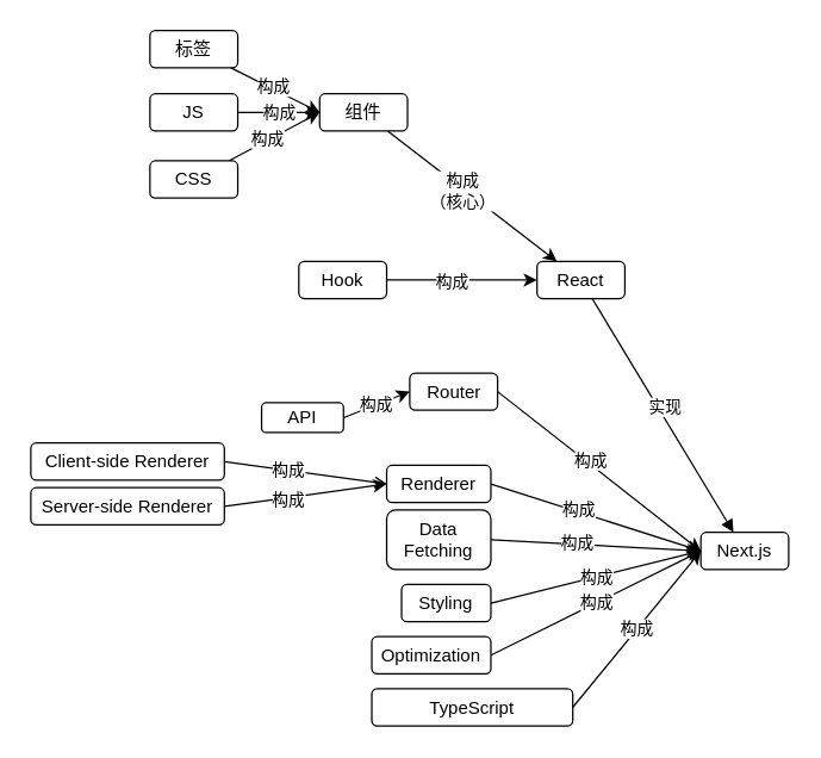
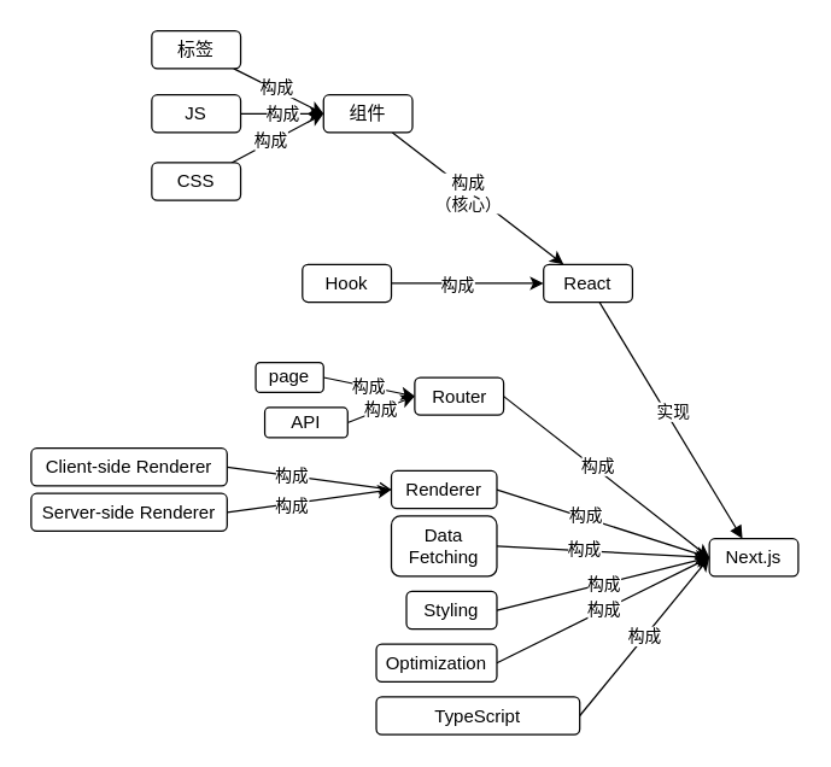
+ <mxCell id="42" value="page" style="rounded=1;whiteSpace=wrap;html=1;" vertex="1" parent="1"><mxGeometry x="169" y="240" width="45" height="20" as="geometry" /></mxCell>
+ <mxCell id="41" value="&lt;meta charset=&quot;utf-8&quot;&gt;&lt;span style=&quot;color: rgb(0, 0, 0); font-family: Helvetica; font-size: 11px; font-style: normal; font-variant-ligatures: normal; font-variant-caps: normal; font-weight: 400; letter-spacing: normal; orphans: 2; text-align: center; text-indent: 0px; text-transform: none; widows: 2; word-spacing: 0px; -webkit-text-stroke-width: 0px; white-space: nowrap; background-color: rgb(255, 255, 255); text-decoration-thickness: initial; text-decoration-style: initial; text-decoration-color: initial; display: inline !important; float: none;&quot;&gt;构成&lt;/span&gt;" style="rounded=0;orthogonalLoop=1;jettySize=auto;html=1;entryX=0;entryY=0.5;entryDx=0;entryDy=0;exitX=1;exitY=0.5;exitDx=0;exitDy=0;" edge="1" parent="1" source="42" target="22"><mxGeometry relative="1" as="geometry" /></mxCell>
